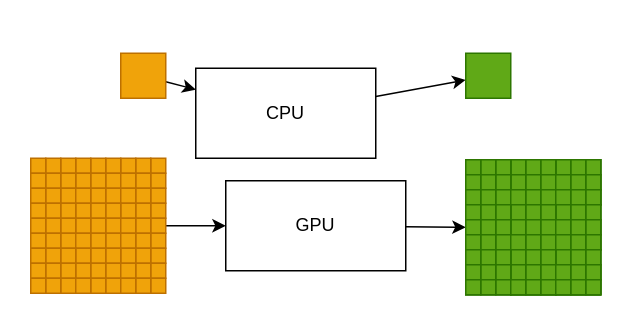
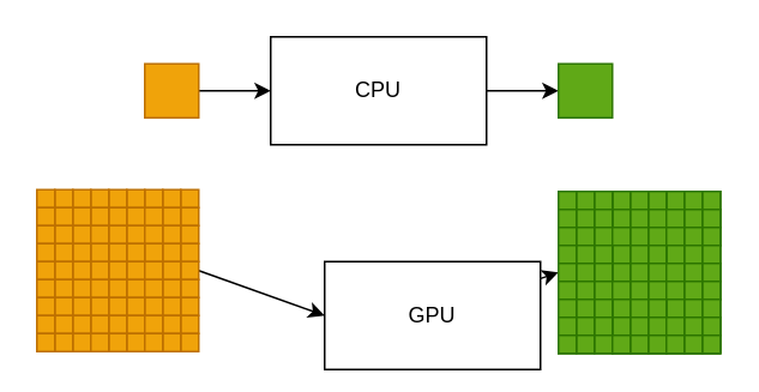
- <mxCell id="3" value="CPU" style="rounded=0;whiteSpace=wrap;html=1;" parent="1" vertex="1"><mxGeometry x="130" y="45" width="120" height="60" as="geometry" /></mxCell>
+ <mxCell id="3" value="CPU" style="rounded=0;whiteSpace=wrap;html=1;" parent="1" vertex="1"><mxGeometry x="150" y="20" width="120" height="60" as="geometry" /></mxCell>
- <mxCell id="8" value="GPU" style="rounded=0;whiteSpace=wrap;html=1;" parent="1" vertex="1"><mxGeometry x="150" y="120" width="120" height="60" as="geometry" /></mxCell>
+ <mxCell id="8" value="GPU" style="rounded=0;whiteSpace=wrap;html=1;" parent="1" vertex="1"><mxGeometry x="180" y="145" width="120" height="60" as="geometry" /></mxCell>
